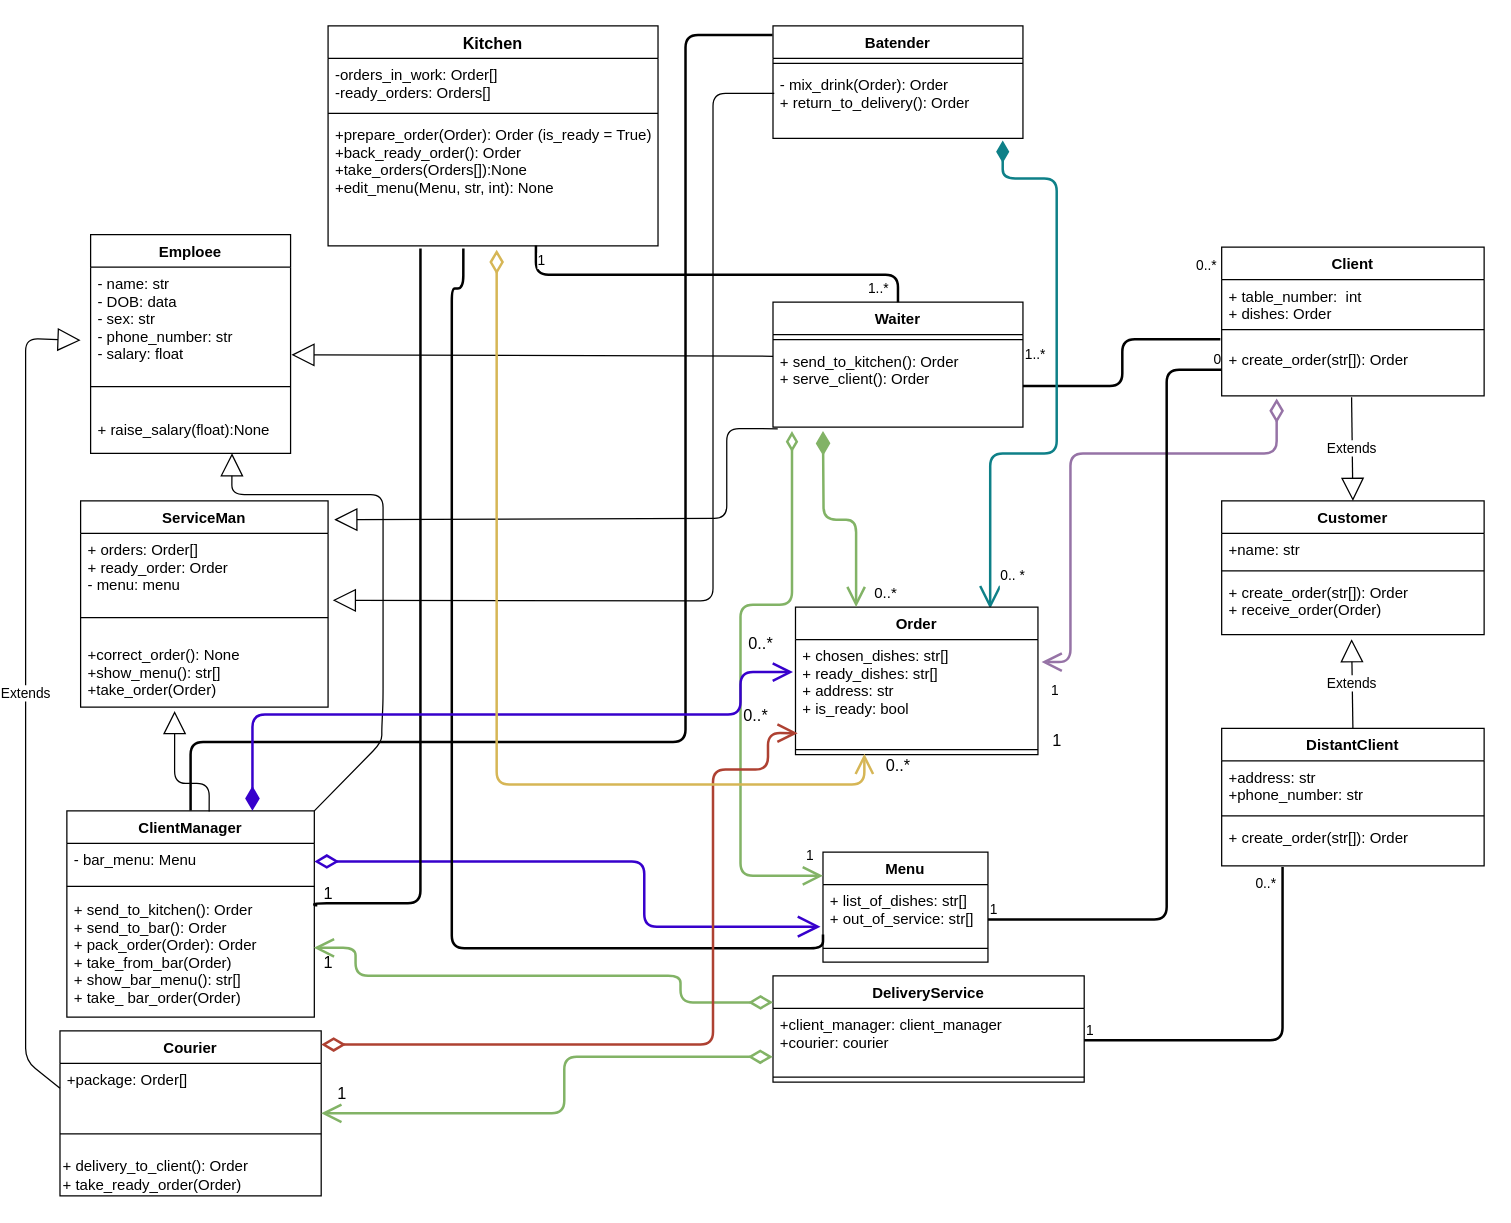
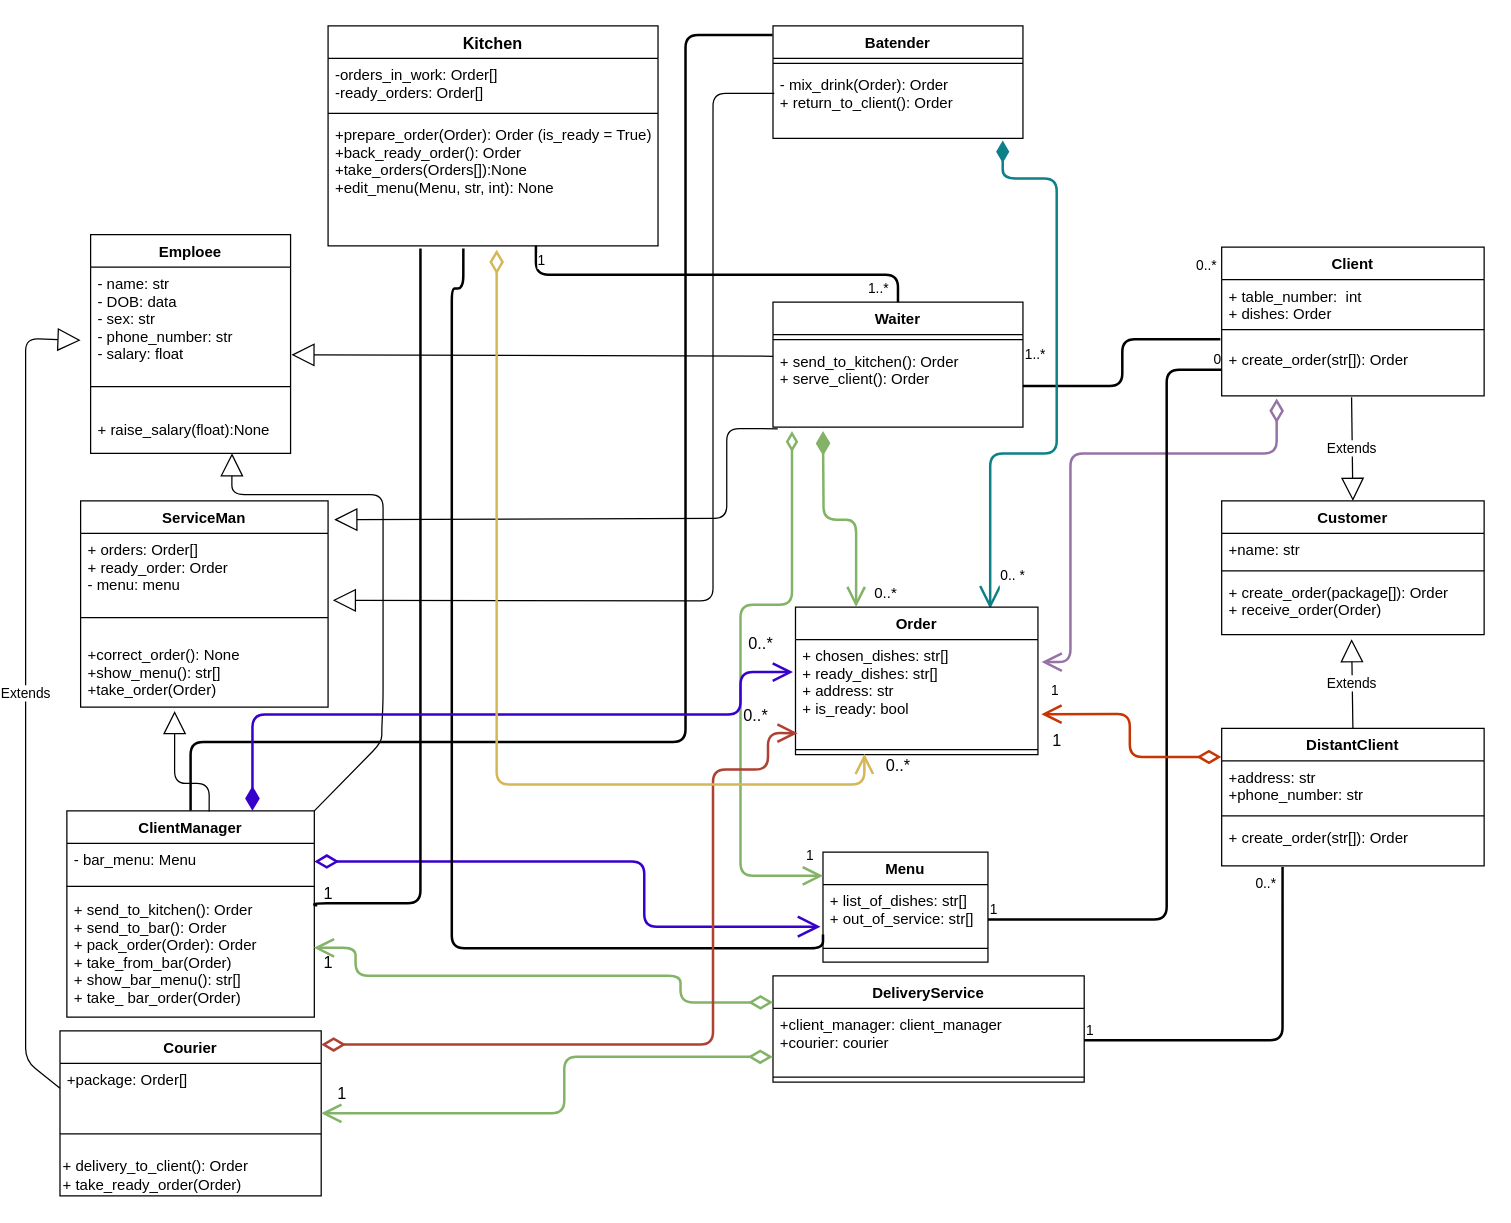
- <mxCell id="68" value="-orders_in_work: Order[]&#10;-ready_orders: Orders[]&#10;&#10;" style="text;strokeColor=none;fillColor=none;align=left;verticalAlign=top;spacingLeft=4;spacingRight=4;overflow=hidden;rotatable=0;points=[[0,0.5],[1,0.5]];portConstraint=eastwest;" parent="67" vertex="1"><mxGeometry y="26" width="264" height="40" as="geometry" /></mxCell>
+ <mxCell id="68" value="-orders_in_work: Order[]&#10;-ready_orders: Order[]&#10;&#10;" style="text;strokeColor=none;fillColor=none;align=left;verticalAlign=top;spacingLeft=4;spacingRight=4;overflow=hidden;rotatable=0;points=[[0,0.5],[1,0.5]];portConstraint=eastwest;" parent="67" vertex="1"><mxGeometry y="26" width="264" height="40" as="geometry" /></mxCell>
- <mxCell id="18" value="- mix_drink(Order): Order&#10;+ return_to_delivery(): Order&#10;" style="text;strokeColor=none;fillColor=none;align=left;verticalAlign=top;spacingLeft=4;spacingRight=4;overflow=hidden;rotatable=0;points=[[0,0.5],[1,0.5]];portConstraint=eastwest;" parent="16" vertex="1"><mxGeometry y="34" width="200" height="56" as="geometry" /></mxCell>
+ <mxCell id="18" value="- mix_drink(Order): Order&#10;+ return_to_client(): Order&#10;" style="text;strokeColor=none;fillColor=none;align=left;verticalAlign=top;spacingLeft=4;spacingRight=4;overflow=hidden;rotatable=0;points=[[0,0.5],[1,0.5]];portConstraint=eastwest;" parent="16" vertex="1"><mxGeometry y="34" width="200" height="56" as="geometry" /></mxCell>
- <mxCell id="23" value="+ create_order(str[]): Order&#10;+ receive_order(Order)" style="text;strokeColor=none;fillColor=none;align=left;verticalAlign=top;spacingLeft=4;spacingRight=4;overflow=hidden;rotatable=0;points=[[0,0.5],[1,0.5]];portConstraint=eastwest;fontStyle=0" parent="20" vertex="1"><mxGeometry y="60" width="210" height="47" as="geometry" /></mxCell>
+ <mxCell id="23" value="+ create_order(package[]): Order&#10;+ receive_order(Order)" style="text;strokeColor=none;fillColor=none;align=left;verticalAlign=top;spacingLeft=4;spacingRight=4;overflow=hidden;rotatable=0;points=[[0,0.5],[1,0.5]];portConstraint=eastwest;fontStyle=0" parent="20" vertex="1"><mxGeometry y="60" width="210" height="47" as="geometry" /></mxCell>
+ <mxCell id="94" value="" style="endArrow=open;html=1;endSize=12;startArrow=diamondThin;startSize=14;startFill=0;edgeStyle=orthogonalEdgeStyle;align=left;verticalAlign=bottom;rounded=1;strokeWidth=2;fillColor=#fa6800;strokeColor=#C73500;exitX=-0.001;exitY=0.208;exitDx=0;exitDy=0;exitPerimeter=0;entryX=1.014;entryY=0.71;entryDx=0;entryDy=0;entryPerimeter=0;" parent="1" source="30" target="49" edge="1"><mxGeometry x="-1" y="3" relative="1" as="geometry"><mxPoint x="867" y="543.58" as="sourcePoint" /><mxPoint x="1027" y="543.58" as="targetPoint" /></mxGeometry></mxCell>
